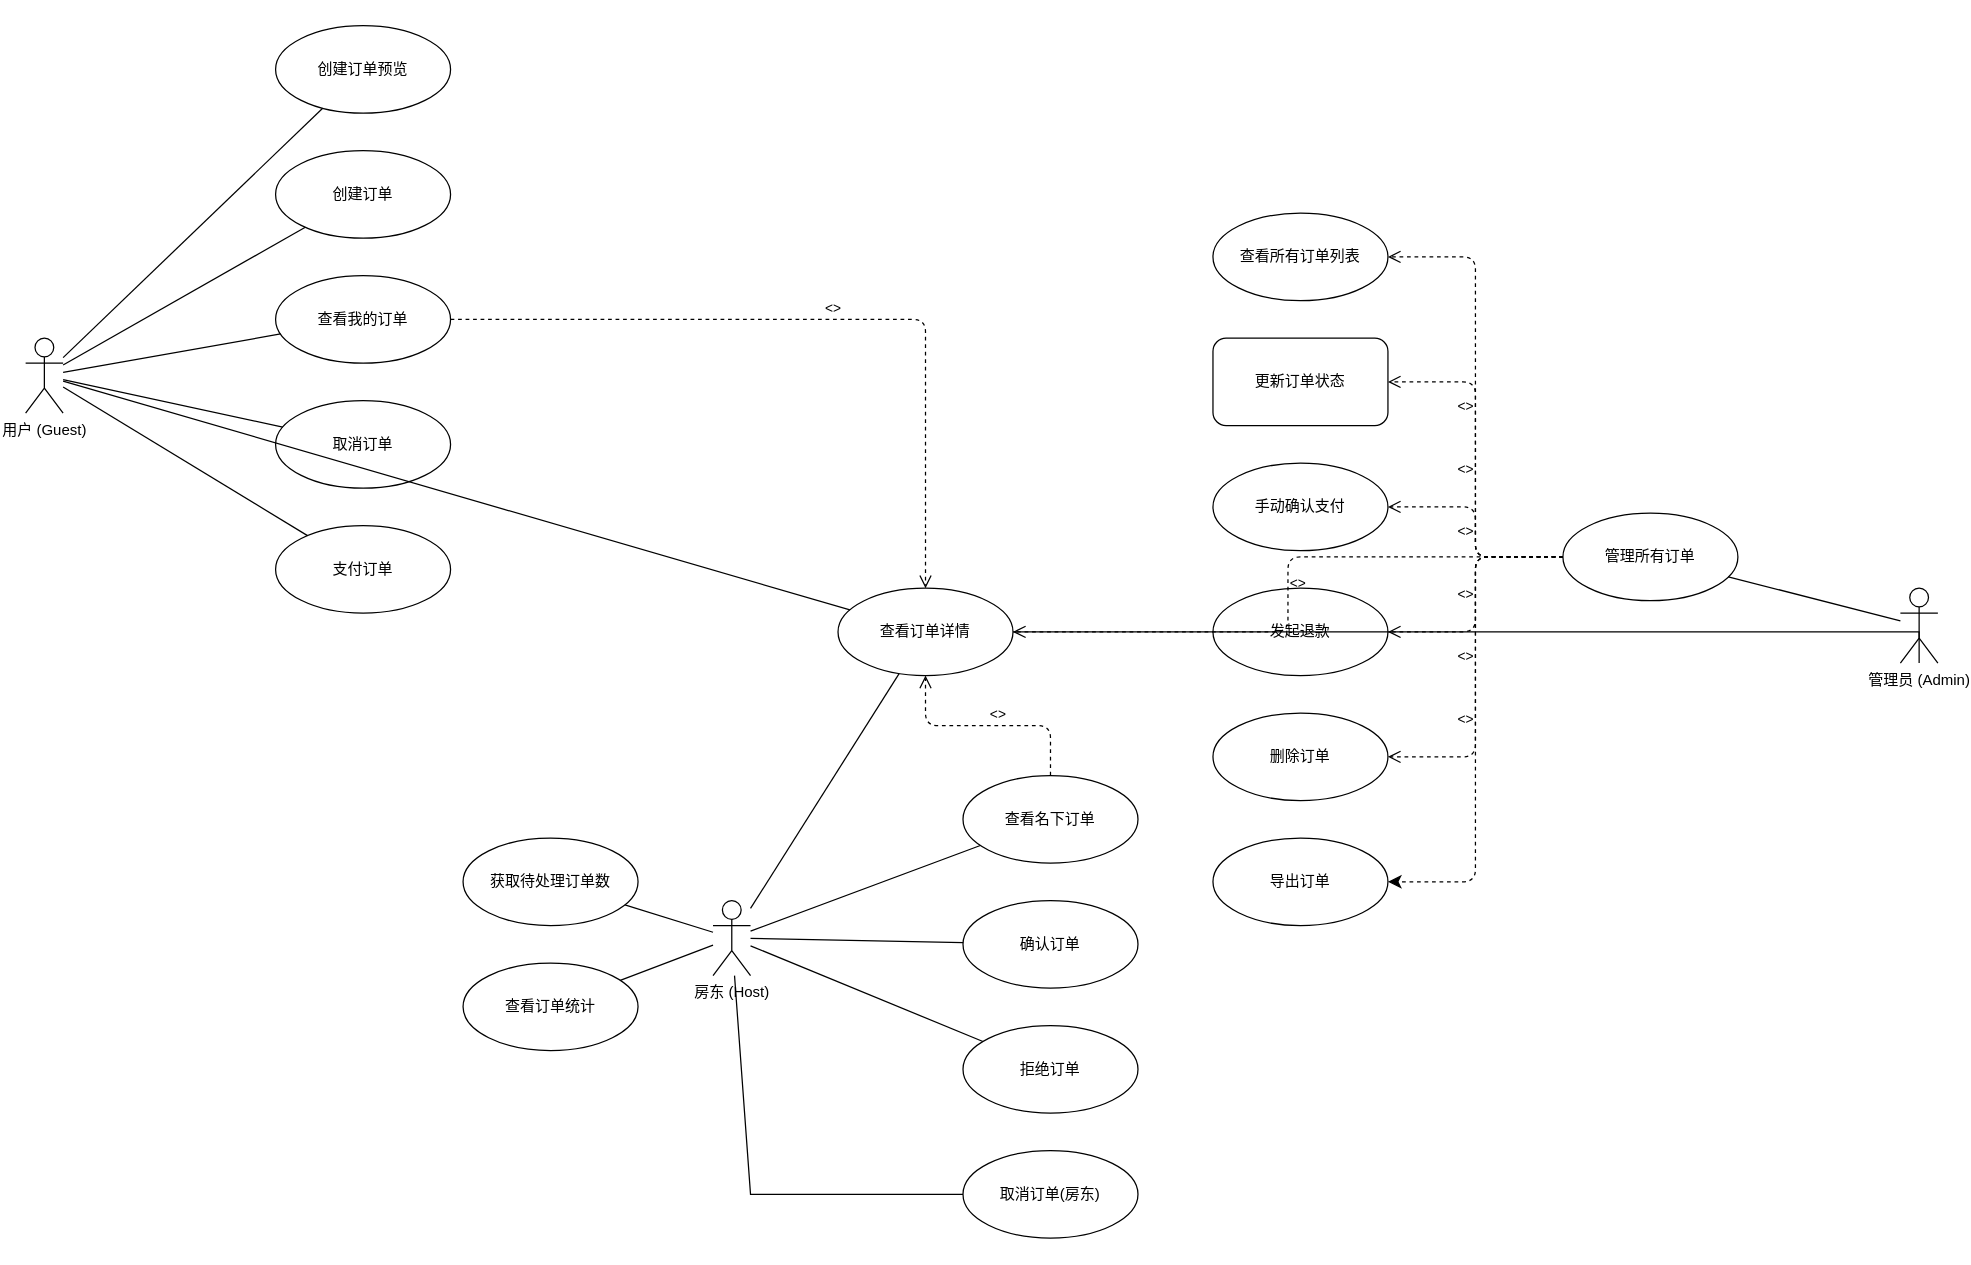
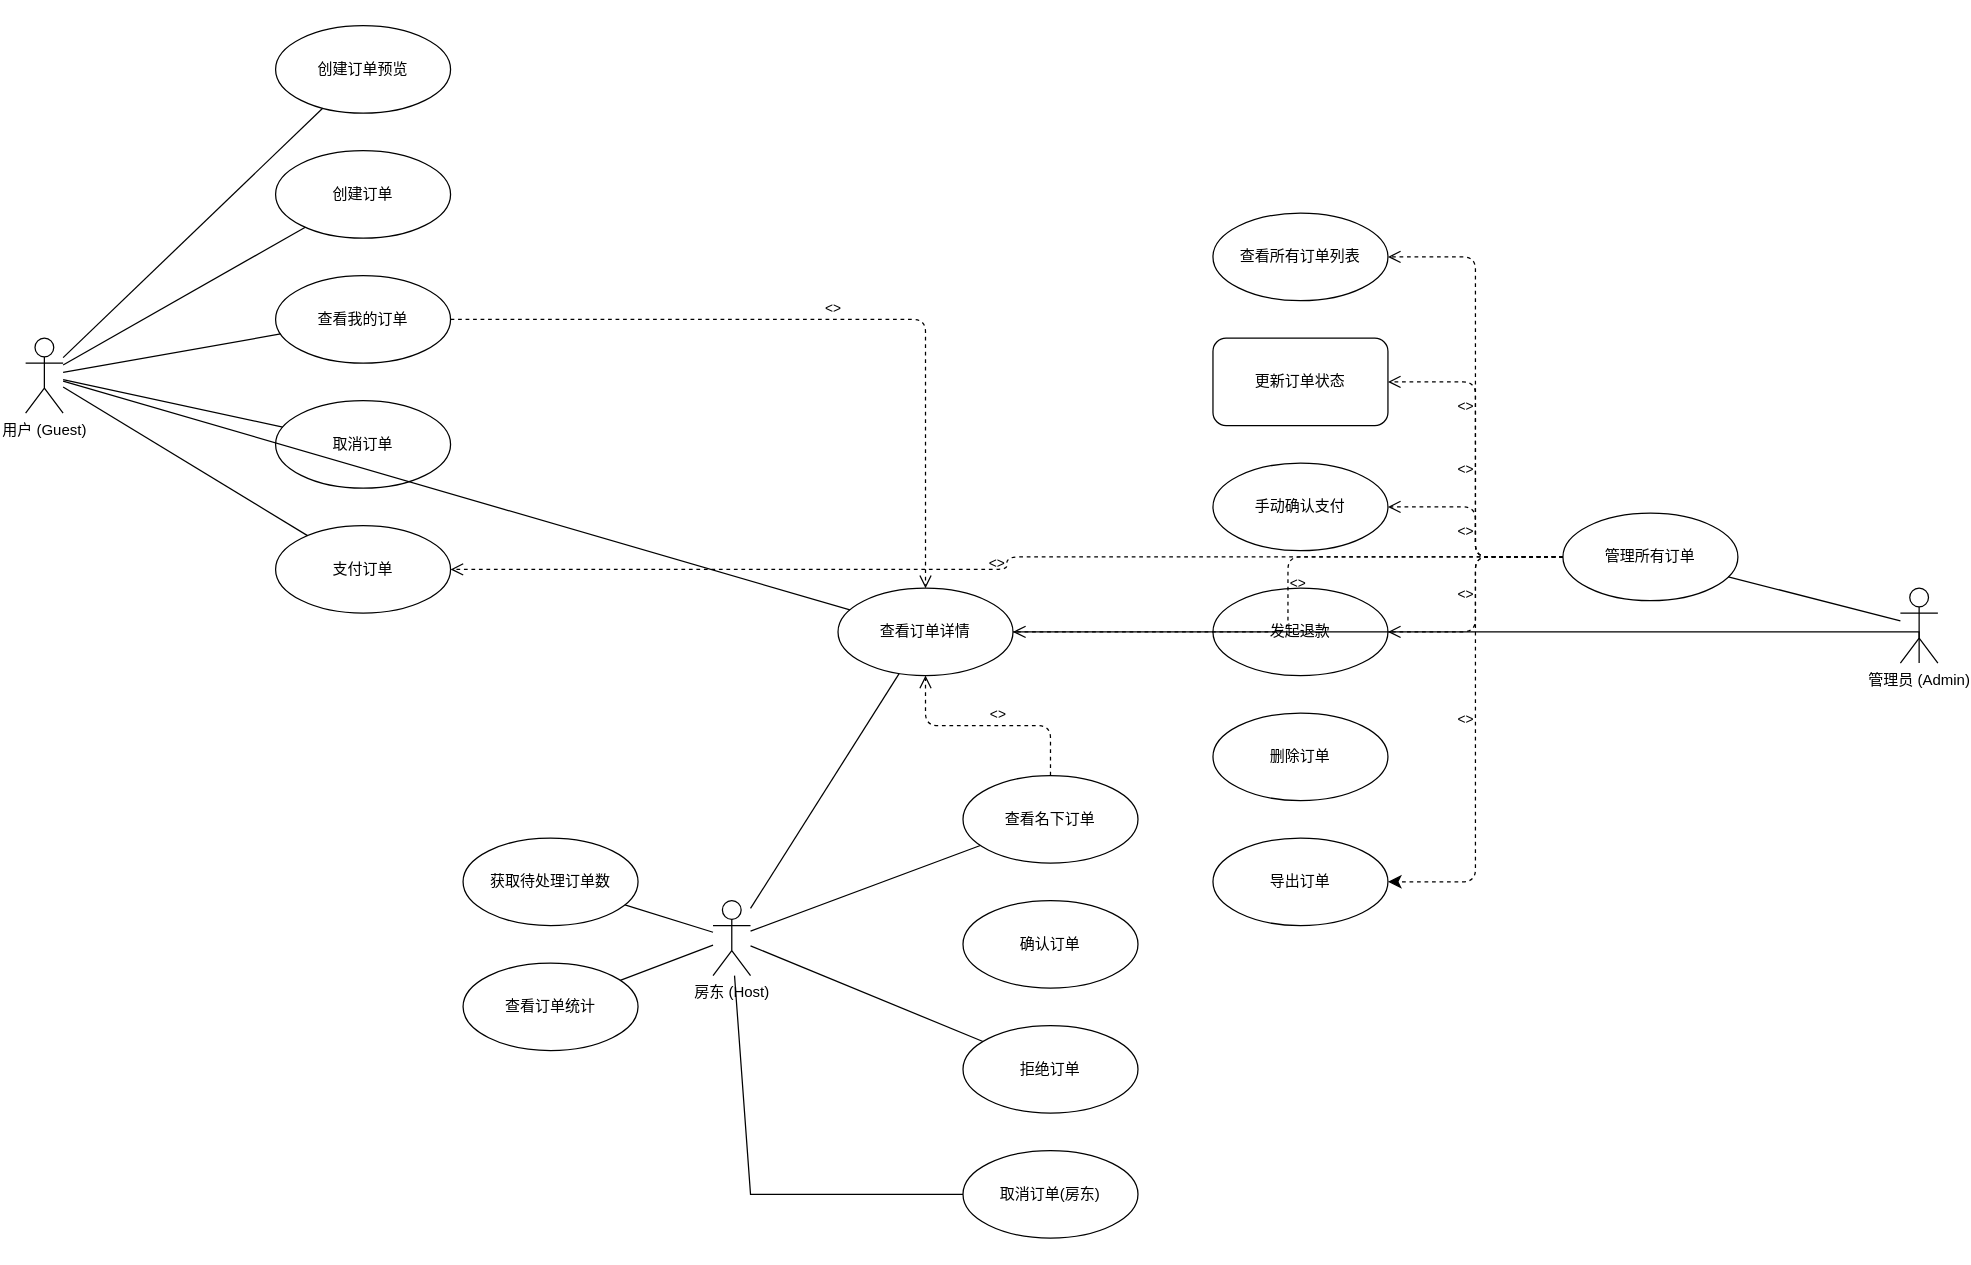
- <mxCell id="46" value="&lt;&lt;include&gt;&gt;" style="edgeStyle=orthogonalEdgeStyle;html=1;align=right;verticalAlign=middle;endArrow=open;endSize=8;dashed=1;labelBackgroundColor=none;fontColor=default;exitX=0;exitY=0.5;exitDx=0;exitDy=0;entryX=1;entryY=0.5;entryDx=0;entryDy=0;" parent="1" source="17" target="22" edge="1"><mxGeometry relative="1" as="geometry" /></mxCell>
+ <mxCell id="46" value="&lt;&lt;include&gt;&gt;" style="edgeStyle=orthogonalEdgeStyle;html=1;align=right;verticalAlign=middle;endArrow=open;endSize=8;dashed=1;labelBackgroundColor=none;fontColor=default;exitX=0;exitY=0.5;exitDx=0;exitDy=0;" parent="1" source="17" target="10" edge="1"><mxGeometry relative="1" as="geometry" /></mxCell>
- <mxCell id="32" value="" style="endArrow=none;html=1;rounded=0;labelBackgroundColor=none;fontColor=default;" parent="1" source="3" target="12" edge="1"><mxGeometry width="50" height="50" relative="1" as="geometry"><mxPoint x="670" y="750" as="sourcePoint" /><mxPoint x="750" y="755" as="targetPoint" /></mxGeometry></mxCell>
